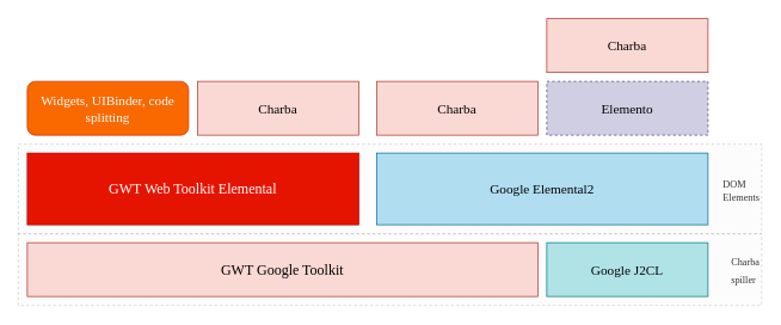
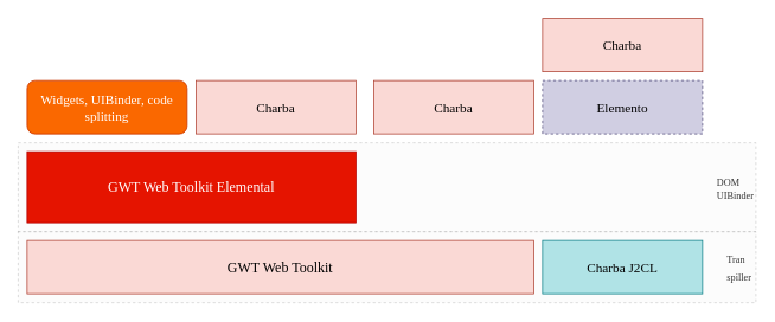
- <mxCell id="5" value="Google Elemental2" style="rounded=0;whiteSpace=wrap;html=1;fillColor=#b1ddf0;strokeColor=#10739e;fontFamily=Lucida Console;fontSize=15;" parent="1" vertex="1"><mxGeometry x="420" y="170" width="370" height="80" as="geometry" /></mxCell>
- <mxCell id="3" value="&lt;div style=&quot;text-align: justify;&quot;&gt;&lt;span style=&quot;font-size: 11px; background-color: initial;&quot;&gt;DOM&lt;/span&gt;&lt;/div&gt;&lt;font style=&quot;font-size: 11px;&quot;&gt;&lt;div style=&quot;text-align: justify;&quot;&gt;&lt;span style=&quot;background-color: initial;&quot;&gt;Elements&lt;/span&gt;&lt;/div&gt;&lt;/font&gt;" style="rounded=0;whiteSpace=wrap;html=1;fillColor=#f5f5f5;strokeColor=#666666;fontFamily=Lucida Console;fontSize=16;align=right;fontColor=#333333;dashed=1;gradientColor=none;opacity=30;" vertex="1" parent="1"><mxGeometry x="20" y="160" width="830" height="100" as="geometry" /></mxCell>
+ <mxCell id="3" value="&lt;div style=&quot;text-align: justify;&quot;&gt;&lt;span style=&quot;font-size: 11px; background-color: initial;&quot;&gt;DOM&lt;/span&gt;&lt;/div&gt;&lt;font style=&quot;font-size: 11px;&quot;&gt;&lt;div style=&quot;text-align: justify;&quot;&gt;&lt;span style=&quot;background-color: initial;&quot;&gt;UIBinder&lt;/span&gt;&lt;/div&gt;&lt;/font&gt;" style="rounded=0;whiteSpace=wrap;html=1;fillColor=#f5f5f5;strokeColor=#666666;fontFamily=Lucida Console;fontSize=16;align=right;fontColor=#333333;dashed=1;gradientColor=none;opacity=30;" vertex="1" parent="1"><mxGeometry x="20" y="160" width="830" height="100" as="geometry" /></mxCell>
- <mxCell id="11" value="GWT Google Toolkit" style="rounded=0;whiteSpace=wrap;html=1;fillColor=#fad9d5;strokeColor=#ae4132;fontFamily=Lucida Console;fontSize=16;" vertex="1" parent="1"><mxGeometry x="30" y="270" width="570" height="60" as="geometry" /></mxCell>
+ <mxCell id="11" value="GWT Web Toolkit" style="rounded=0;whiteSpace=wrap;html=1;fillColor=#fad9d5;strokeColor=#ae4132;fontFamily=Lucida Console;fontSize=16;" vertex="1" parent="1"><mxGeometry x="30" y="270" width="570" height="60" as="geometry" /></mxCell>
- <mxCell id="12" value="Google J2CL" style="rounded=0;whiteSpace=wrap;html=1;fontFamily=Lucida Console;fontSize=15;fillColor=#b0e3e6;strokeColor=#0e8088;" vertex="1" parent="1"><mxGeometry x="610" y="270" width="180" height="60" as="geometry" /></mxCell>
+ <mxCell id="12" value="Charba J2CL" style="rounded=0;whiteSpace=wrap;html=1;fontFamily=Lucida Console;fontSize=15;fillColor=#b0e3e6;strokeColor=#0e8088;" vertex="1" parent="1"><mxGeometry x="610" y="270" width="180" height="60" as="geometry" /></mxCell>
- <mxCell id="2" value="&lt;div style=&quot;text-align: justify;&quot;&gt;&lt;span style=&quot;font-size: 11px;&quot;&gt;Charba&lt;/span&gt;&lt;/div&gt;&lt;div style=&quot;text-align: justify;&quot;&gt;&lt;span style=&quot;font-size: 11px;&quot;&gt;spiller&amp;nbsp;&lt;/span&gt;&lt;/div&gt;" style="rounded=0;whiteSpace=wrap;html=1;fillColor=#f5f5f5;strokeColor=#666666;fontFamily=Lucida Console;fontSize=16;align=right;fontColor=#333333;dashed=1;opacity=30;" vertex="1" parent="1"><mxGeometry x="20" y="260" width="830" height="80" as="geometry" /></mxCell>
+ <mxCell id="2" value="&lt;div style=&quot;text-align: justify;&quot;&gt;&lt;span style=&quot;font-size: 11px;&quot;&gt;Tran&lt;/span&gt;&lt;/div&gt;&lt;div style=&quot;text-align: justify;&quot;&gt;&lt;span style=&quot;font-size: 11px;&quot;&gt;spiller&amp;nbsp;&lt;/span&gt;&lt;/div&gt;" style="rounded=0;whiteSpace=wrap;html=1;fillColor=#f5f5f5;strokeColor=#666666;fontFamily=Lucida Console;fontSize=16;align=right;fontColor=#333333;dashed=1;opacity=30;" vertex="1" parent="1"><mxGeometry x="20" y="260" width="830" height="80" as="geometry" /></mxCell>
